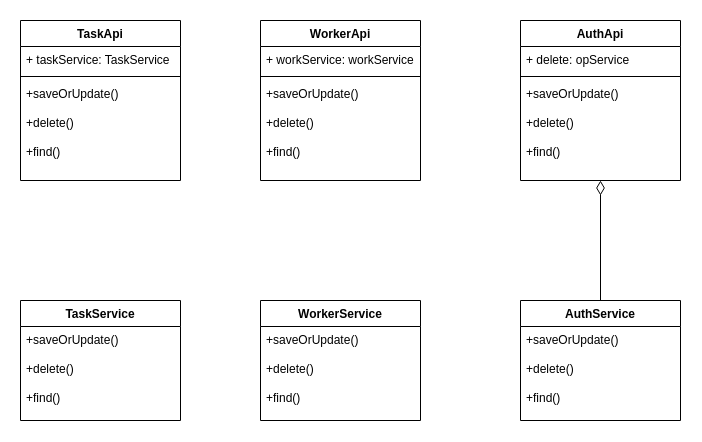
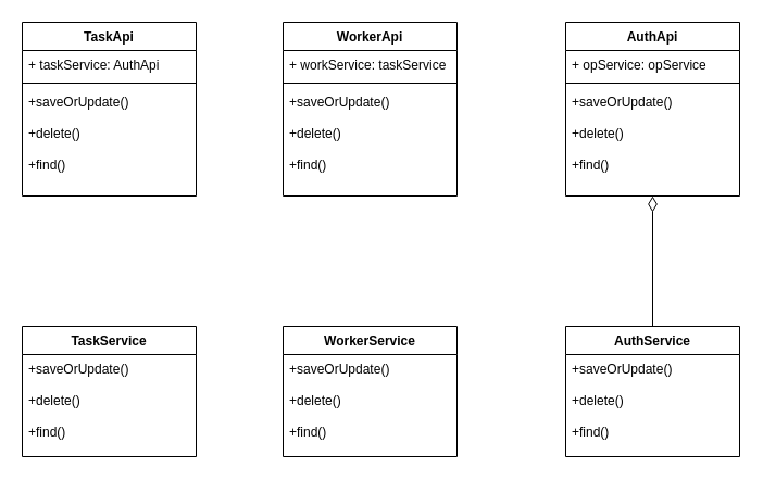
- <mxCell id="16" value="+ delete: opService" style="text;strokeColor=none;fillColor=none;align=left;verticalAlign=top;spacingLeft=4;spacingRight=4;overflow=hidden;rotatable=0;points=[[0,0.5],[1,0.5]];portConstraint=eastwest;whiteSpace=wrap;html=1;" parent="15" vertex="1"><mxGeometry y="26" width="160" height="26" as="geometry" /></mxCell>
+ <mxCell id="16" value="+ opService: opService" style="text;strokeColor=none;fillColor=none;align=left;verticalAlign=top;spacingLeft=4;spacingRight=4;overflow=hidden;rotatable=0;points=[[0,0.5],[1,0.5]];portConstraint=eastwest;whiteSpace=wrap;html=1;" parent="15" vertex="1"><mxGeometry y="26" width="160" height="26" as="geometry" /></mxCell>
- <mxCell id="3" value="+ taskService: TaskService" style="text;strokeColor=none;fillColor=none;align=left;verticalAlign=top;spacingLeft=4;spacingRight=4;overflow=hidden;rotatable=0;points=[[0,0.5],[1,0.5]];portConstraint=eastwest;whiteSpace=wrap;html=1;" parent="2" vertex="1"><mxGeometry y="26" width="160" height="26" as="geometry" /></mxCell>
+ <mxCell id="3" value="+ taskService: AuthApi" style="text;strokeColor=none;fillColor=none;align=left;verticalAlign=top;spacingLeft=4;spacingRight=4;overflow=hidden;rotatable=0;points=[[0,0.5],[1,0.5]];portConstraint=eastwest;whiteSpace=wrap;html=1;" parent="2" vertex="1"><mxGeometry y="26" width="160" height="26" as="geometry" /></mxCell>
- <mxCell id="9" value="+ workService: workService" style="text;strokeColor=none;fillColor=none;align=left;verticalAlign=top;spacingLeft=4;spacingRight=4;overflow=hidden;rotatable=0;points=[[0,0.5],[1,0.5]];portConstraint=eastwest;whiteSpace=wrap;html=1;" parent="8" vertex="1"><mxGeometry y="26" width="160" height="26" as="geometry" /></mxCell>
+ <mxCell id="9" value="+ workService: taskService" style="text;strokeColor=none;fillColor=none;align=left;verticalAlign=top;spacingLeft=4;spacingRight=4;overflow=hidden;rotatable=0;points=[[0,0.5],[1,0.5]];portConstraint=eastwest;whiteSpace=wrap;html=1;" parent="8" vertex="1"><mxGeometry y="26" width="160" height="26" as="geometry" /></mxCell>
